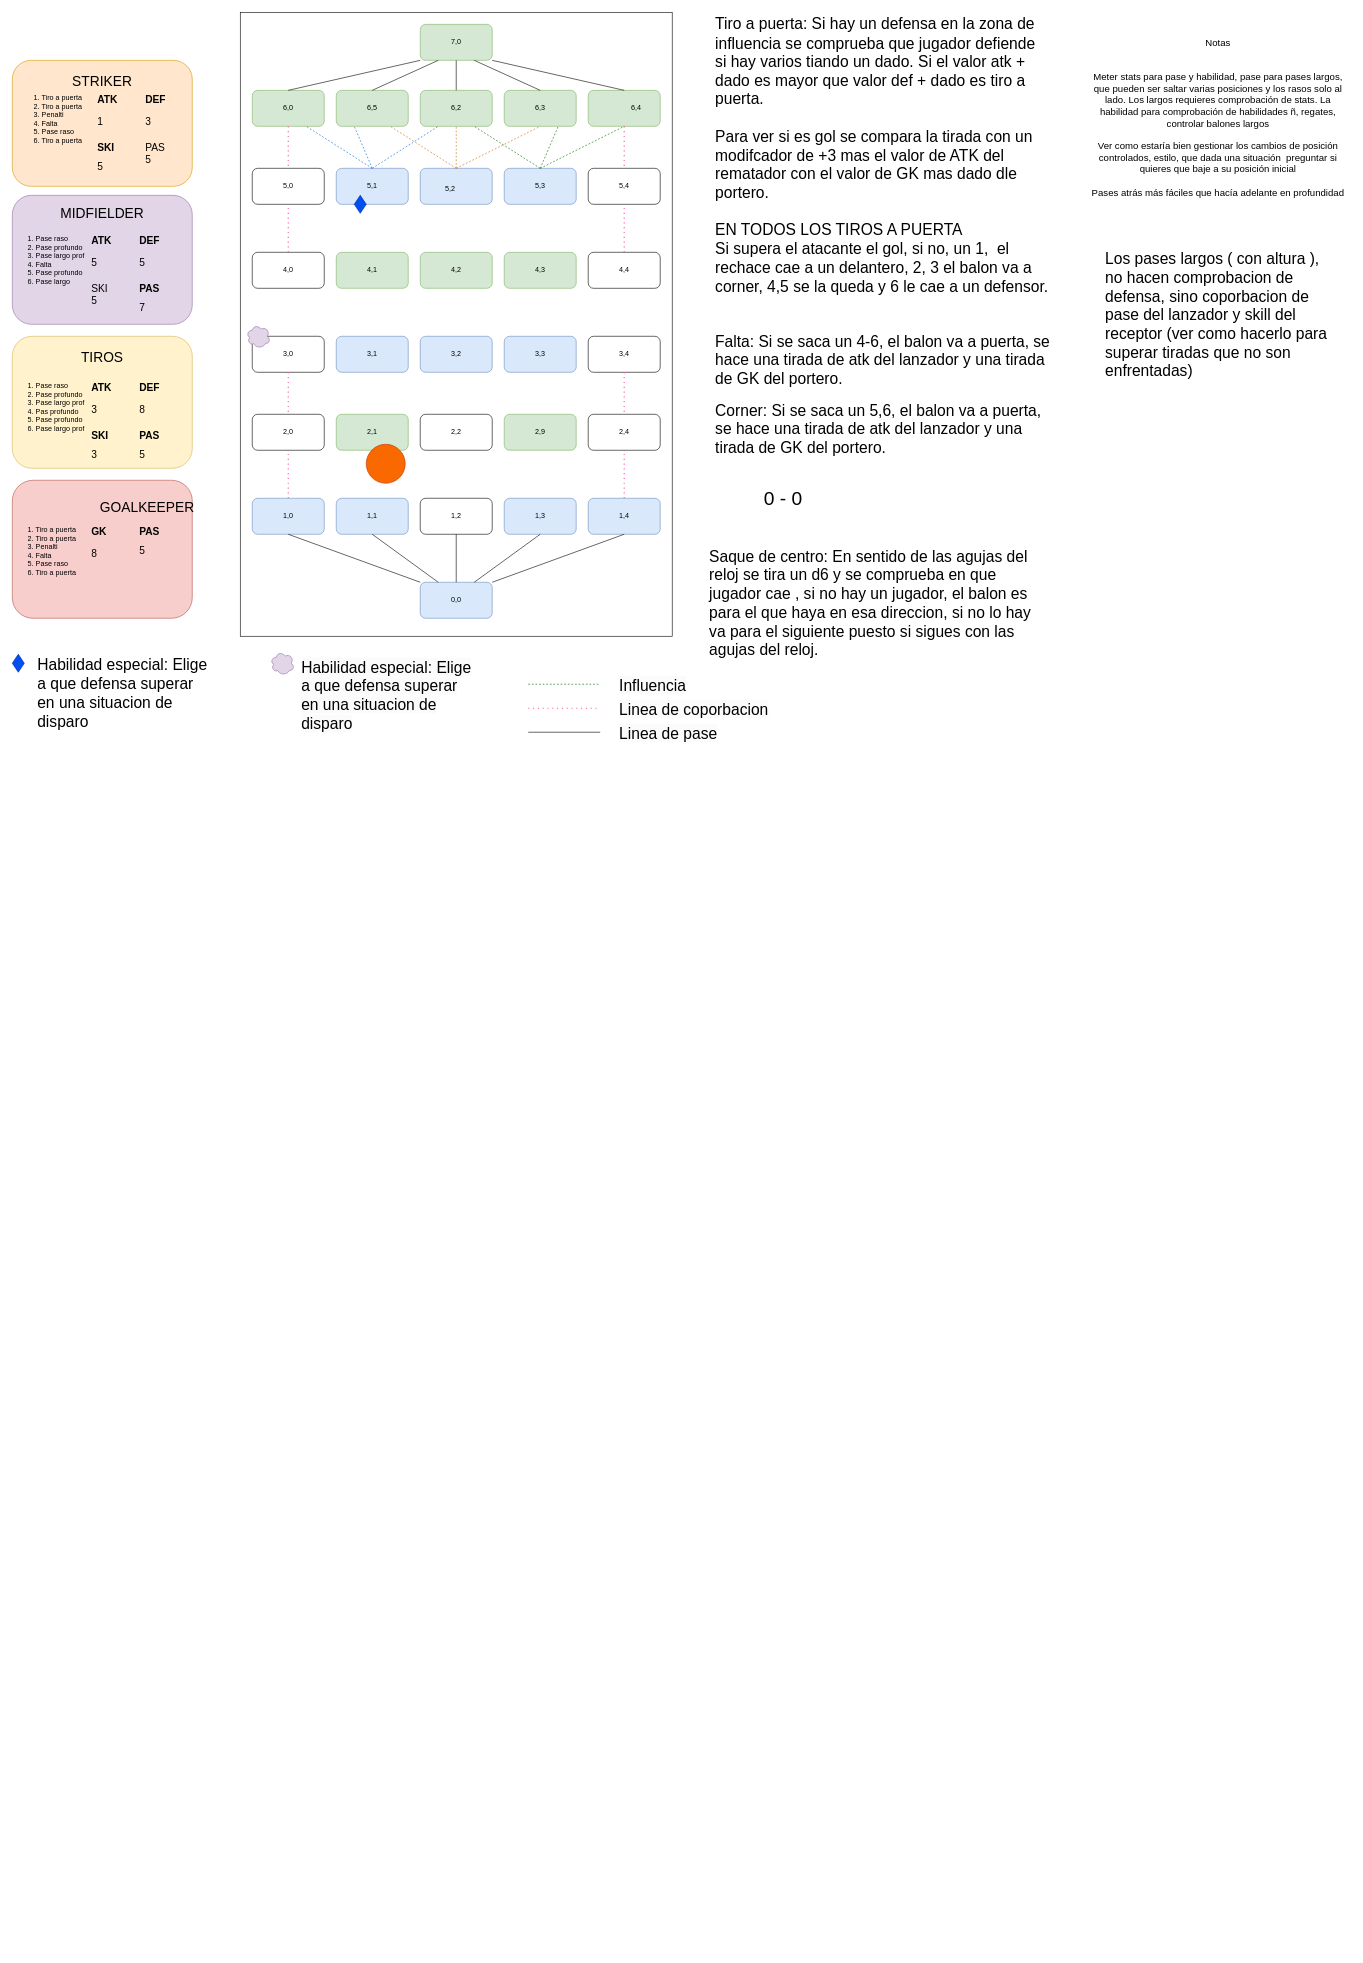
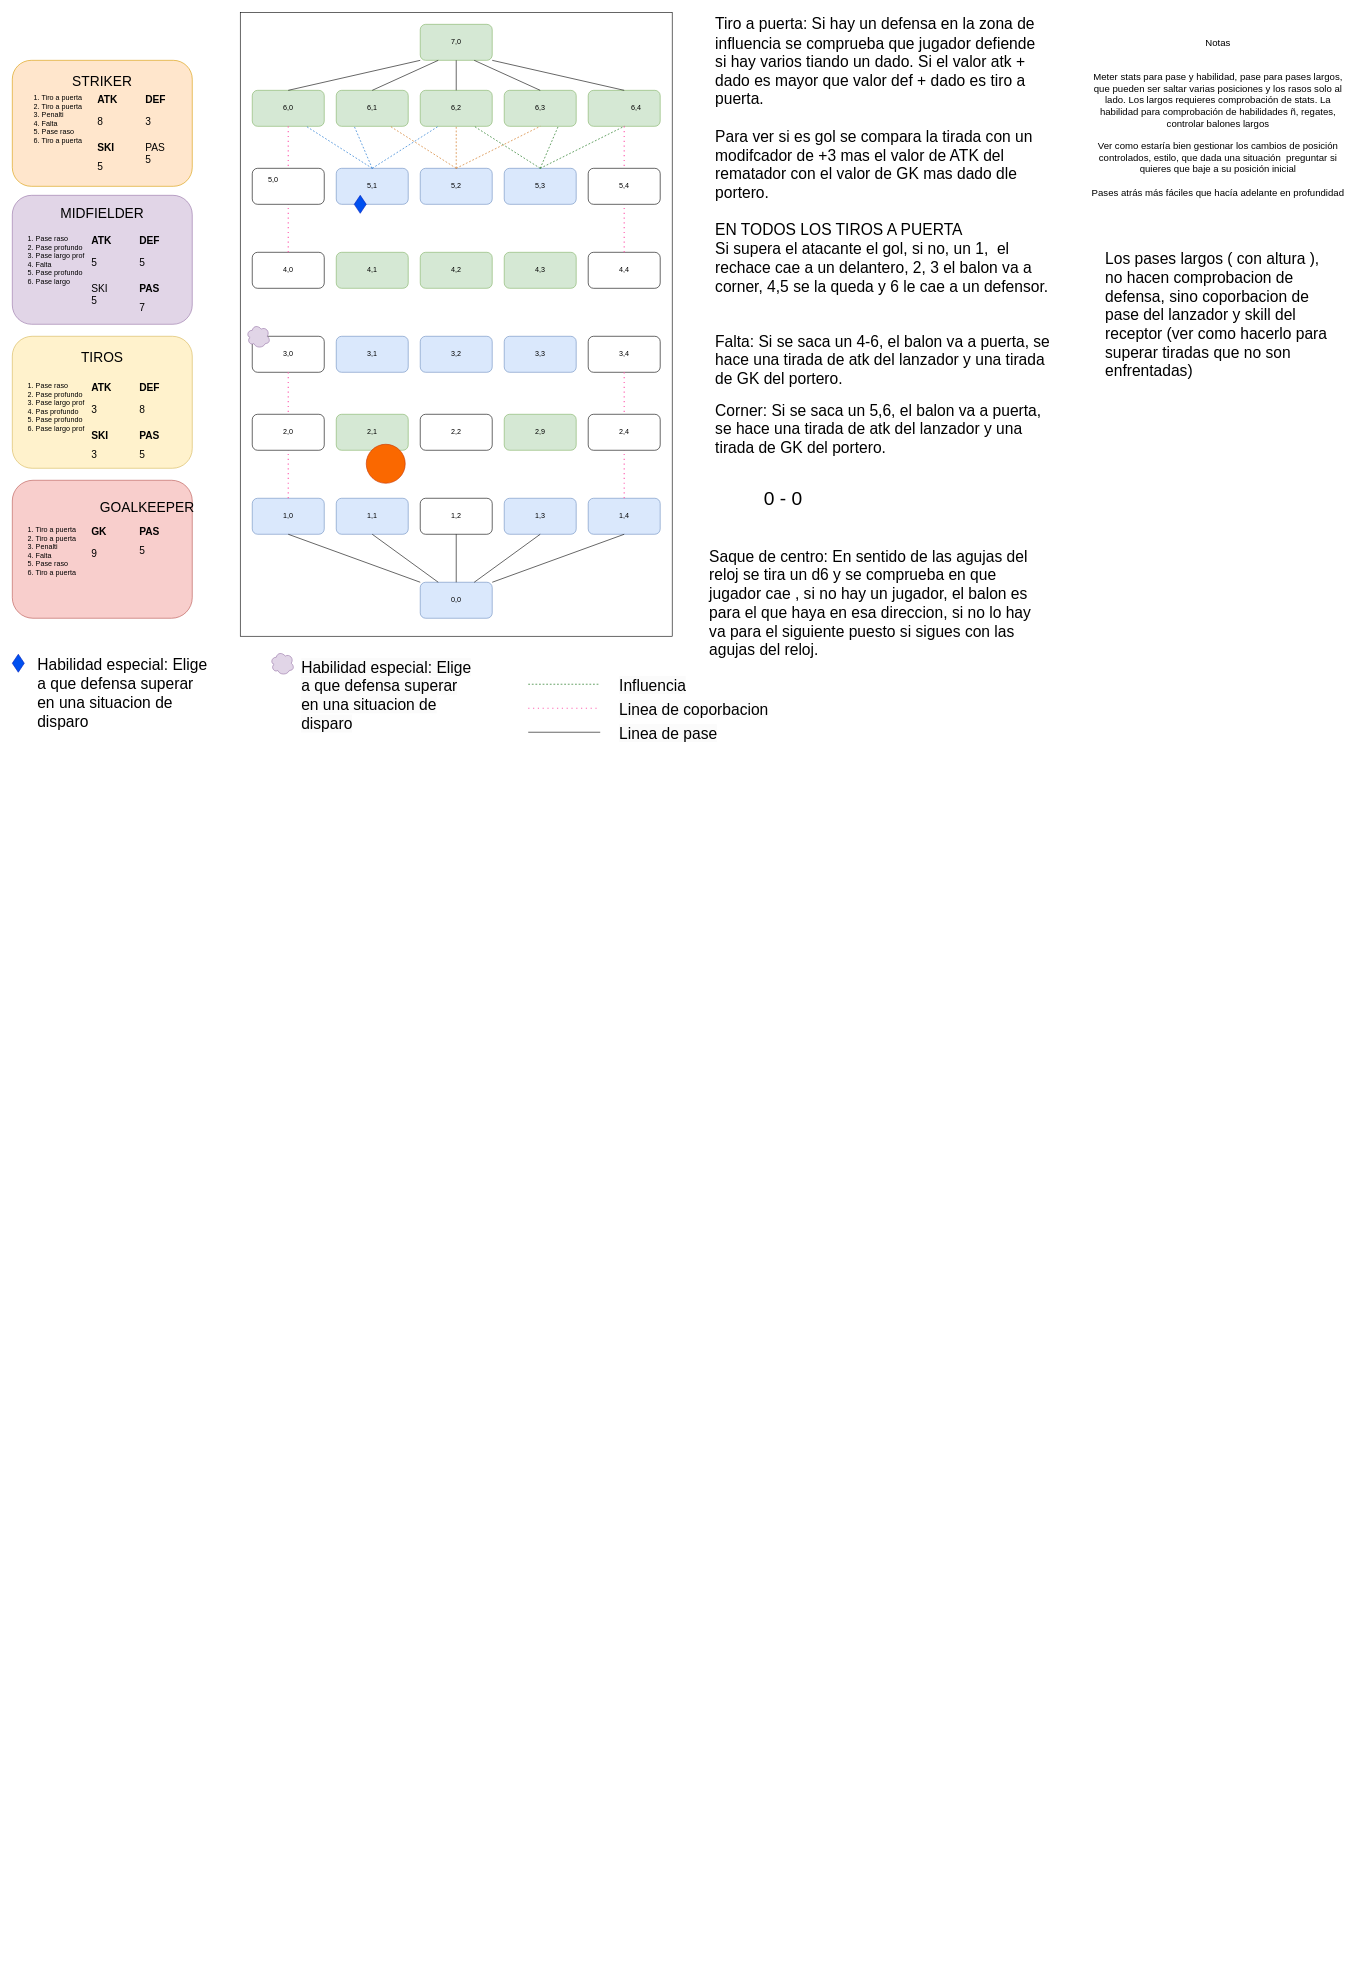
- <mxCell id="88" value="&lt;h1 style=&quot;margin-top: 0px; font-size: 17px;&quot;&gt;ATK&lt;/h1&gt;&lt;p style=&quot;font-size: 17px;&quot;&gt;1&lt;/p&gt;" style="text;html=1;whiteSpace=wrap;overflow=hidden;rounded=0;fontSize=17;" parent="1" vertex="1"><mxGeometry x="160" y="150" width="70" height="90" as="geometry" /></mxCell>
+ <mxCell id="88" value="&lt;h1 style=&quot;margin-top: 0px; font-size: 17px;&quot;&gt;ATK&lt;/h1&gt;&lt;p style=&quot;font-size: 17px;&quot;&gt;8&lt;/p&gt;" style="text;html=1;whiteSpace=wrap;overflow=hidden;rounded=0;fontSize=17;" parent="1" vertex="1"><mxGeometry x="160" y="150" width="70" height="90" as="geometry" /></mxCell>
- <mxCell id="48" value="6,5" style="text;html=1;align=center;verticalAlign=middle;whiteSpace=wrap;rounded=0;" parent="1" vertex="1"><mxGeometry x="590" y="165" width="60" height="30" as="geometry" /></mxCell>
+ <mxCell id="48" value="6,1" style="text;html=1;align=center;verticalAlign=middle;whiteSpace=wrap;rounded=0;" parent="1" vertex="1"><mxGeometry x="590" y="165" width="60" height="30" as="geometry" /></mxCell>
- <mxCell id="102" value="5,0" style="text;html=1;align=center;verticalAlign=middle;whiteSpace=wrap;rounded=0;" vertex="1" parent="1"><mxGeometry x="450" y="295" width="60" height="30" as="geometry" /></mxCell>
+ <mxCell id="102" value="5,0" style="text;html=1;align=center;verticalAlign=middle;whiteSpace=wrap;rounded=0;" vertex="1" parent="1"><mxGeometry x="425" y="285" width="60" height="30" as="geometry" /></mxCell>
- <mxCell id="45" value="5,2" style="text;html=1;align=center;verticalAlign=middle;whiteSpace=wrap;rounded=0;" parent="1" vertex="1"><mxGeometry x="720" y="300" width="60" height="30" as="geometry" /></mxCell>
+ <mxCell id="45" value="5,2" style="text;html=1;align=center;verticalAlign=middle;whiteSpace=wrap;rounded=0;" parent="1" vertex="1"><mxGeometry x="730" y="295" width="60" height="30" as="geometry" /></mxCell>
- <mxCell id="96" value="&lt;h1 style=&quot;margin-top: 0px; font-size: 17px;&quot;&gt;GK&lt;/h1&gt;&lt;p style=&quot;font-size: 17px;&quot;&gt;8&lt;/p&gt;" style="text;html=1;whiteSpace=wrap;overflow=hidden;rounded=0;fontSize=17;" parent="1" vertex="1"><mxGeometry x="150" y="870" width="70" height="90" as="geometry" /></mxCell>
+ <mxCell id="96" value="&lt;h1 style=&quot;margin-top: 0px; font-size: 17px;&quot;&gt;GK&lt;/h1&gt;&lt;p style=&quot;font-size: 17px;&quot;&gt;9&lt;/p&gt;" style="text;html=1;whiteSpace=wrap;overflow=hidden;rounded=0;fontSize=17;" parent="1" vertex="1"><mxGeometry x="150" y="870" width="70" height="90" as="geometry" /></mxCell>
